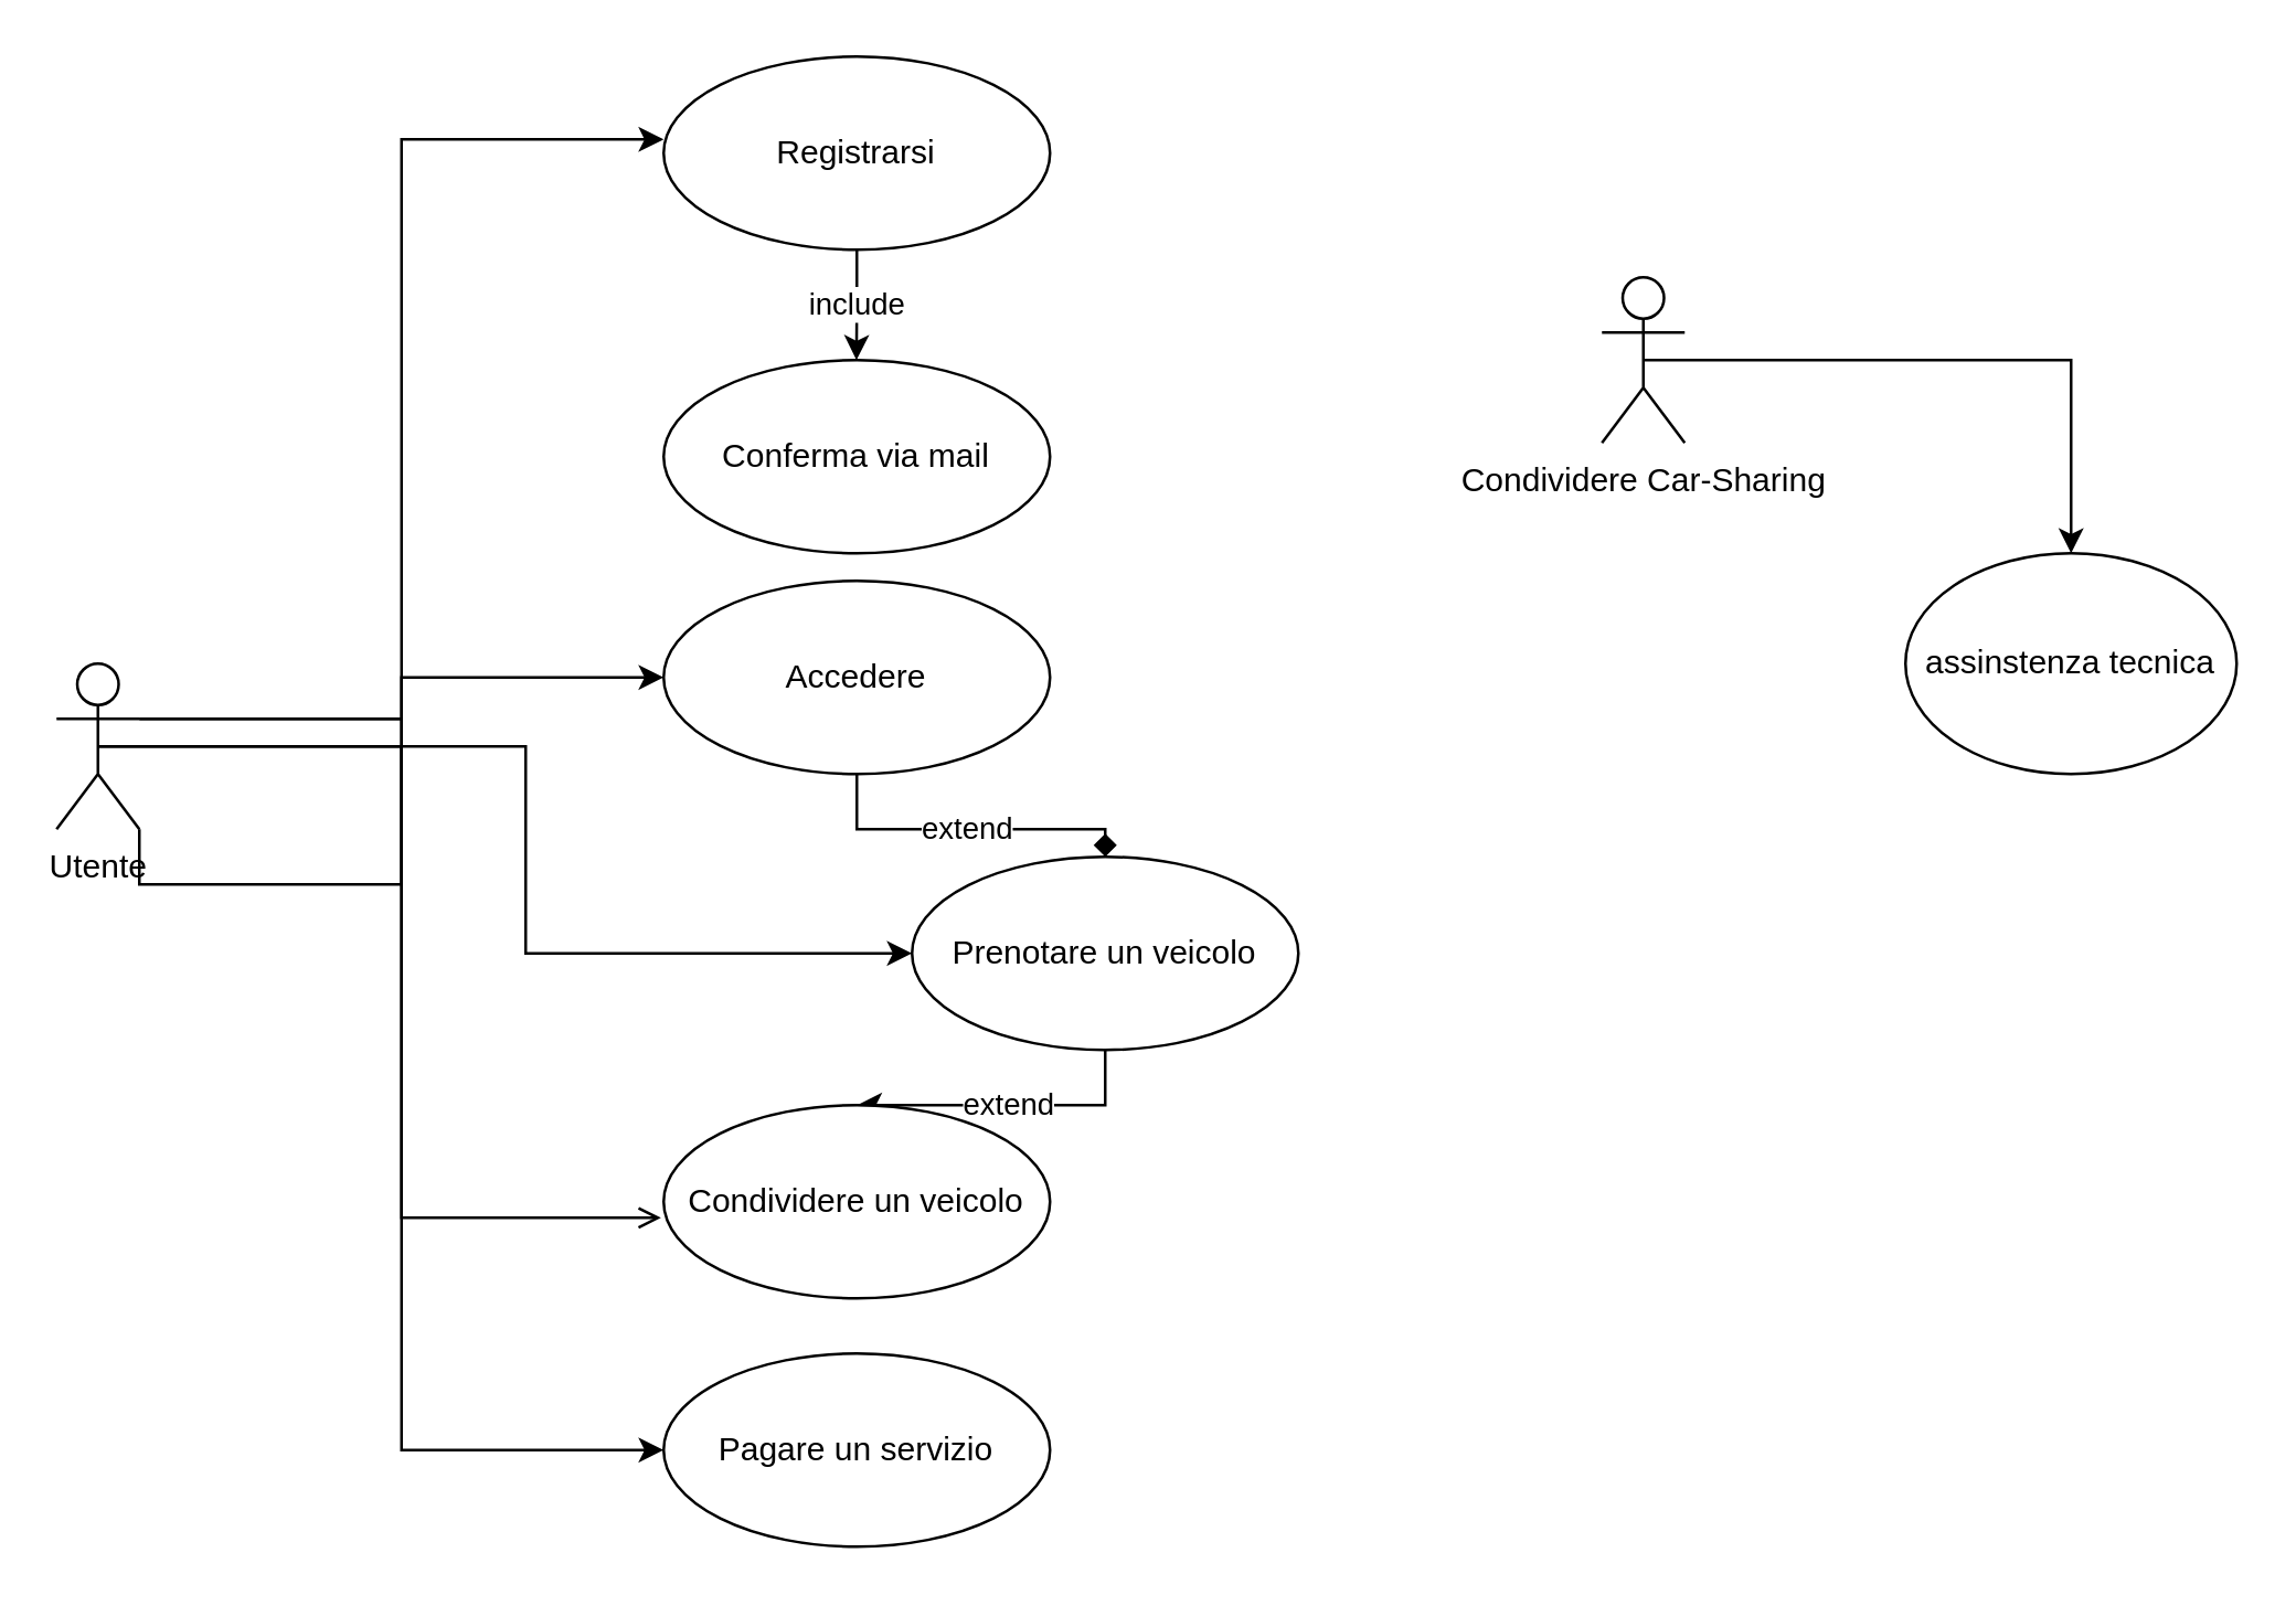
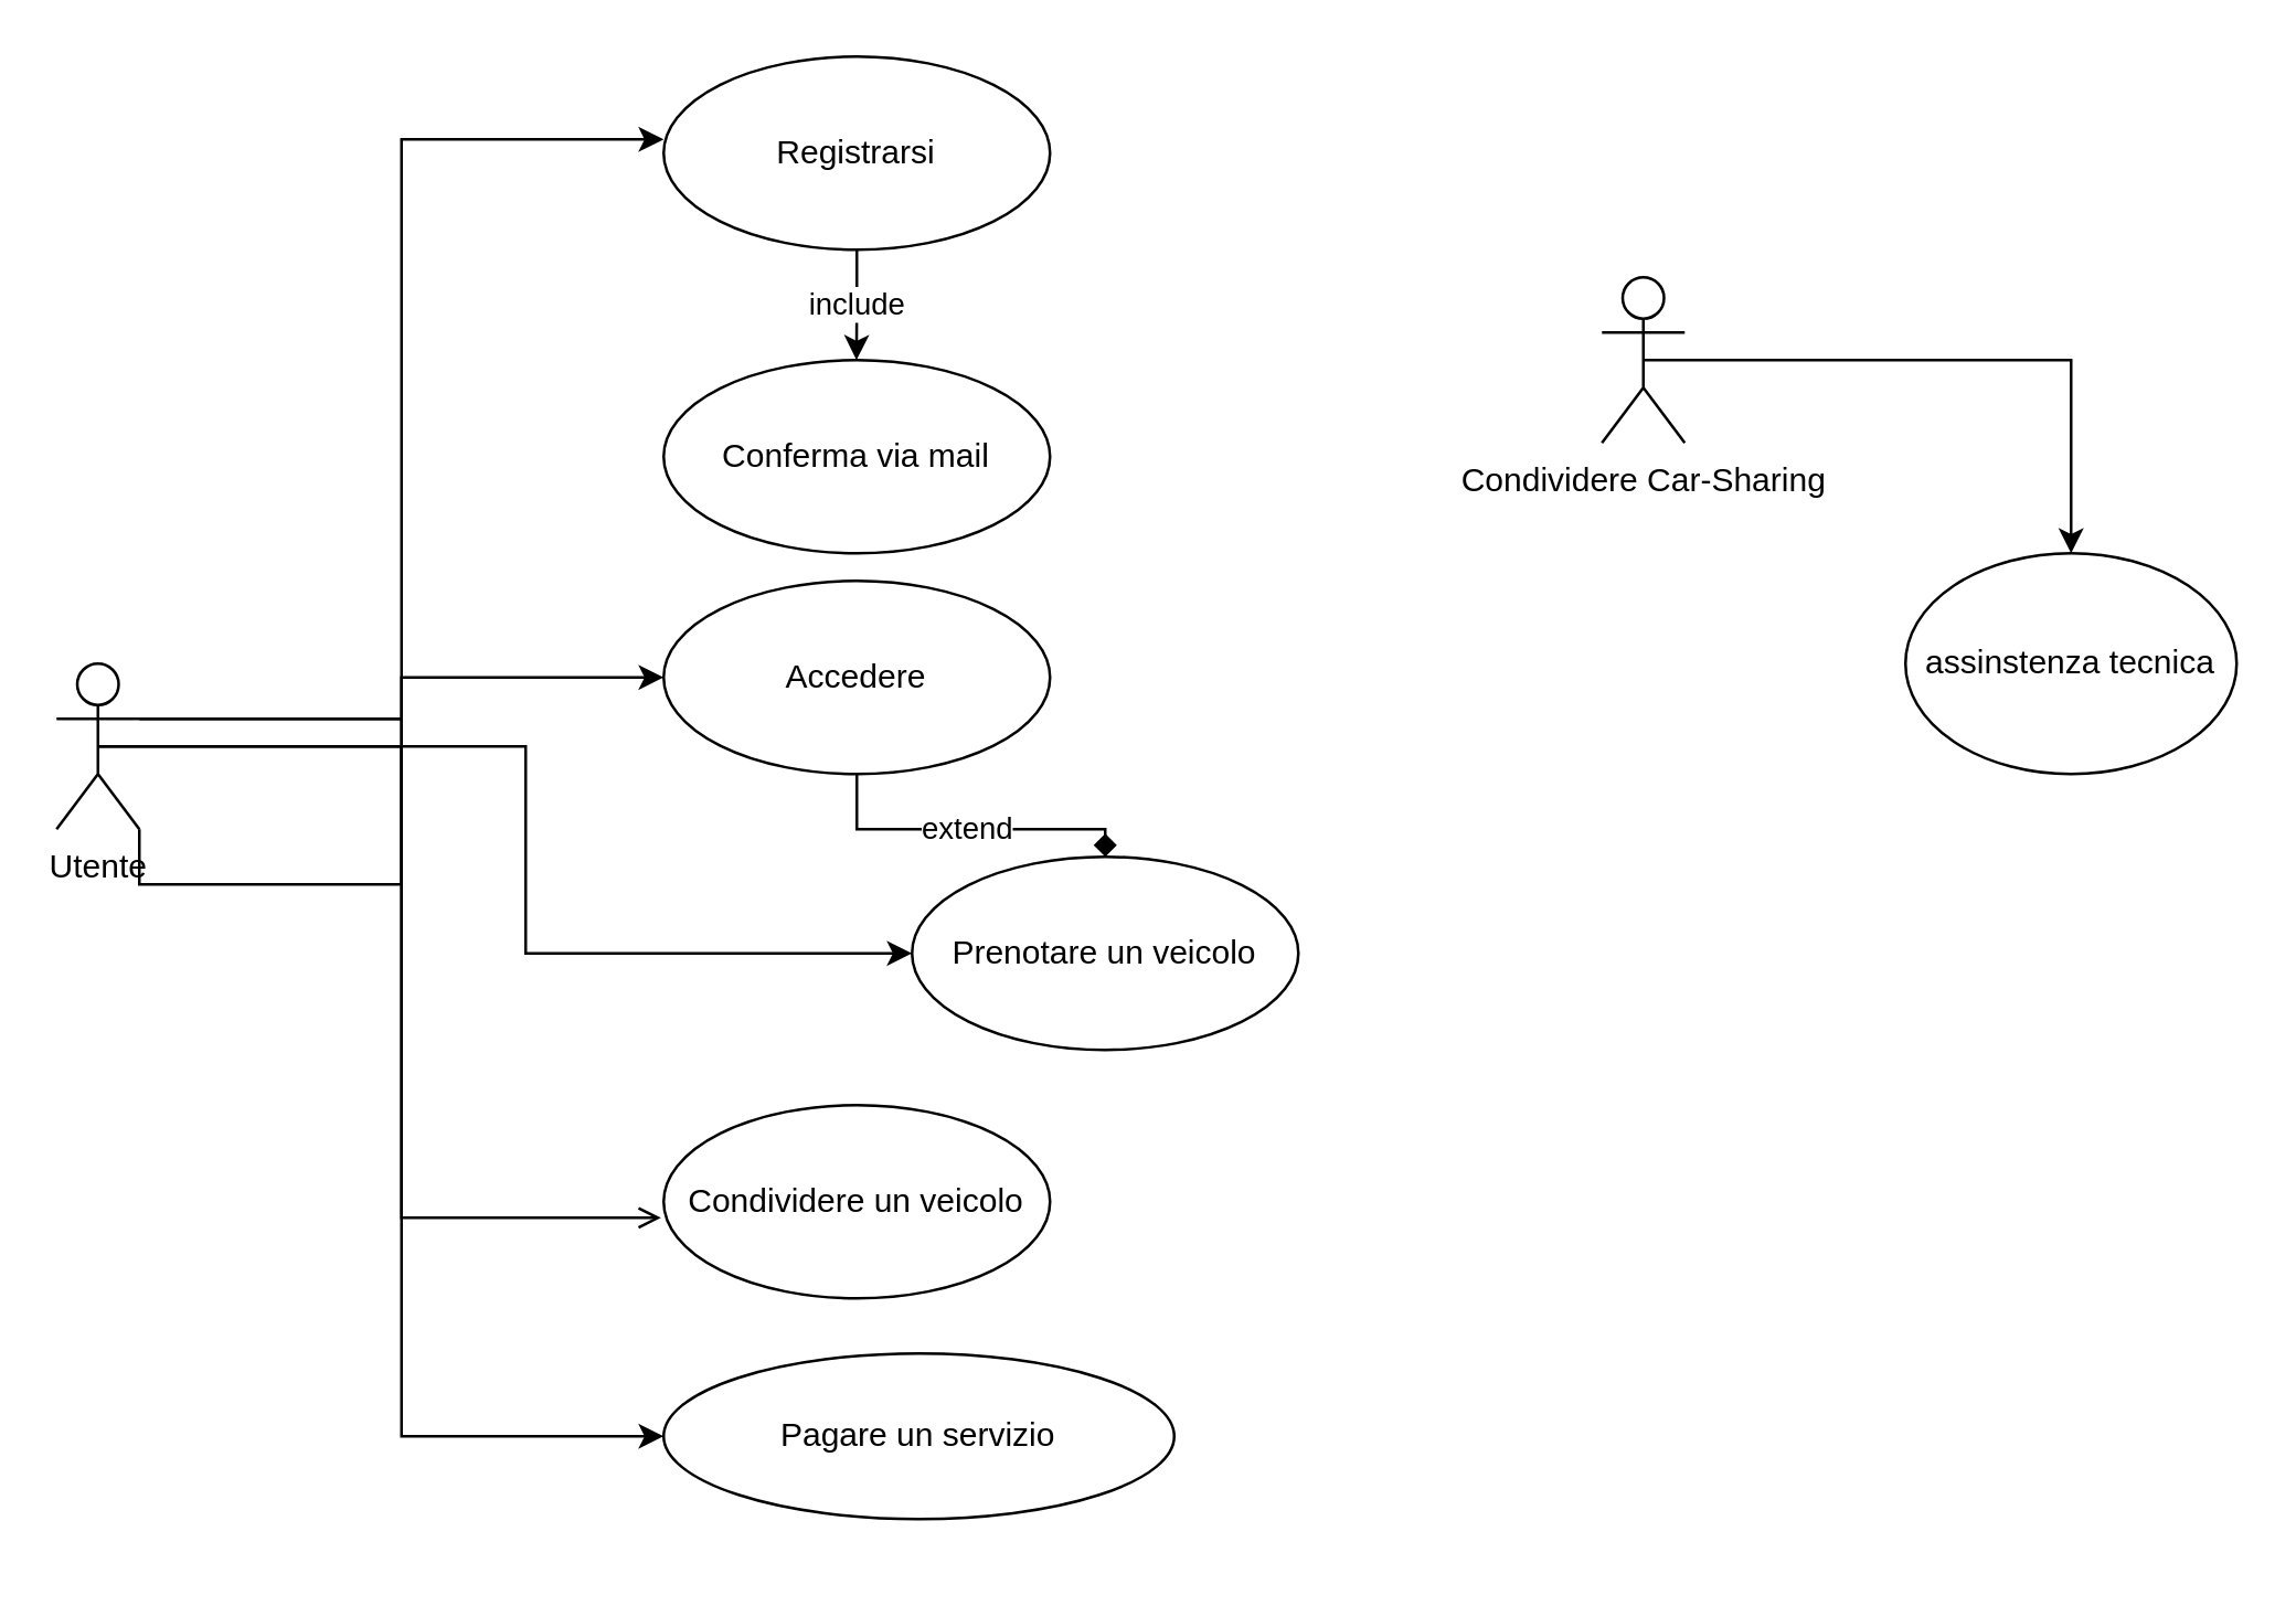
- <mxCell id="12" value="extend" style="edgeStyle=orthogonalEdgeStyle;rounded=0;orthogonalLoop=1;jettySize=auto;html=1;exitX=0.5;exitY=1;exitDx=0;exitDy=0;entryX=0.5;entryY=0;entryDx=0;entryDy=0;" edge="1" parent="1" source="13" target="14"><mxGeometry relative="1" as="geometry" /></mxCell>
- <mxCell id="15" value="Pagare un servizio" style="ellipse;whiteSpace=wrap;html=1;" parent="1" vertex="1"><mxGeometry x="240" y="490" width="140" height="70" as="geometry" /></mxCell>
+ <mxCell id="15" value="Pagare un servizio" style="ellipse;whiteSpace=wrap;html=1;" parent="1" vertex="1"><mxGeometry x="240" y="490" width="185" height="60" as="geometry" /></mxCell>
